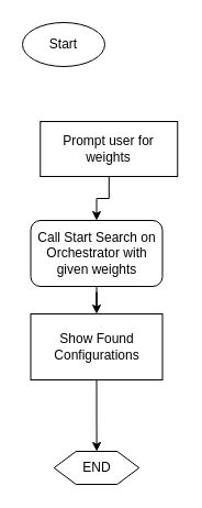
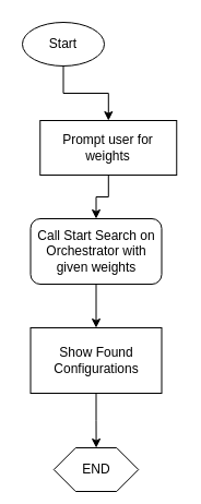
+ <mxCell id="2" value="" style="edgeStyle=orthogonalEdgeStyle;rounded=0;orthogonalLoop=1;jettySize=auto;html=1;" edge="1" parent="1" source="3" target="8"><mxGeometry relative="1" as="geometry" /></mxCell>
- <mxCell id="5" value="Show Found Configurations" style="rounded=0;whiteSpace=wrap;html=1;" vertex="1" parent="1"><mxGeometry x="27.5" y="285" width="120" height="60" as="geometry" /></mxCell>
+ <mxCell id="5" value="Show Found Configurations" style="rounded=0;whiteSpace=wrap;html=1;" vertex="1" parent="1"><mxGeometry x="27.5" y="300" width="120" height="60" as="geometry" /></mxCell>
- <mxCell id="6" value="END" style="shape=hexagon;perimeter=hexagonPerimeter2;whiteSpace=wrap;html=1;fixedSize=1;" vertex="1" parent="1"><mxGeometry x="48.75" y="410" width="77.5" height="30" as="geometry" /></mxCell>
+ <mxCell id="6" value="END" style="shape=hexagon;perimeter=hexagonPerimeter2;whiteSpace=wrap;html=1;fixedSize=1;" vertex="1" parent="1"><mxGeometry x="48.75" y="410" width="77.5" height="40" as="geometry" /></mxCell>
